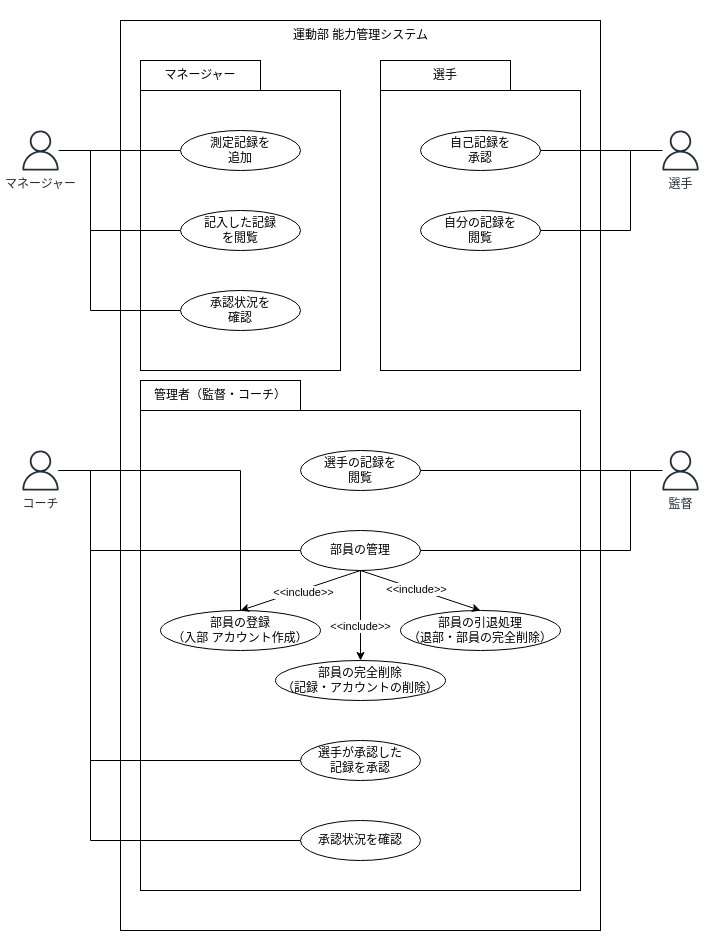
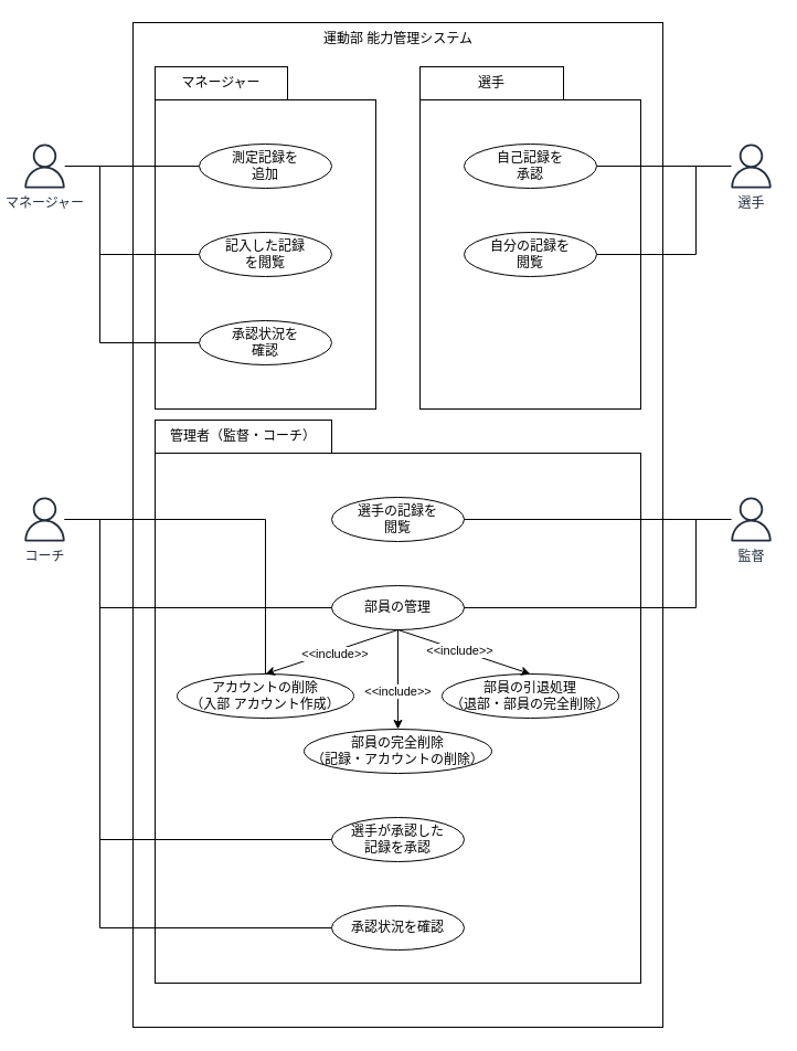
- <mxCell id="32" value="部員の登録&lt;div&gt;（入部 アカウント作成）&lt;/div&gt;" style="ellipse;whiteSpace=wrap;html=1;" parent="1" vertex="1"><mxGeometry x="160" y="610" width="160" height="40" as="geometry" /></mxCell>
+ <mxCell id="32" value="アカウントの削除&lt;div&gt;（入部 アカウント作成）&lt;/div&gt;" style="ellipse;whiteSpace=wrap;html=1;" parent="1" vertex="1"><mxGeometry x="160" y="610" width="160" height="40" as="geometry" /></mxCell>
